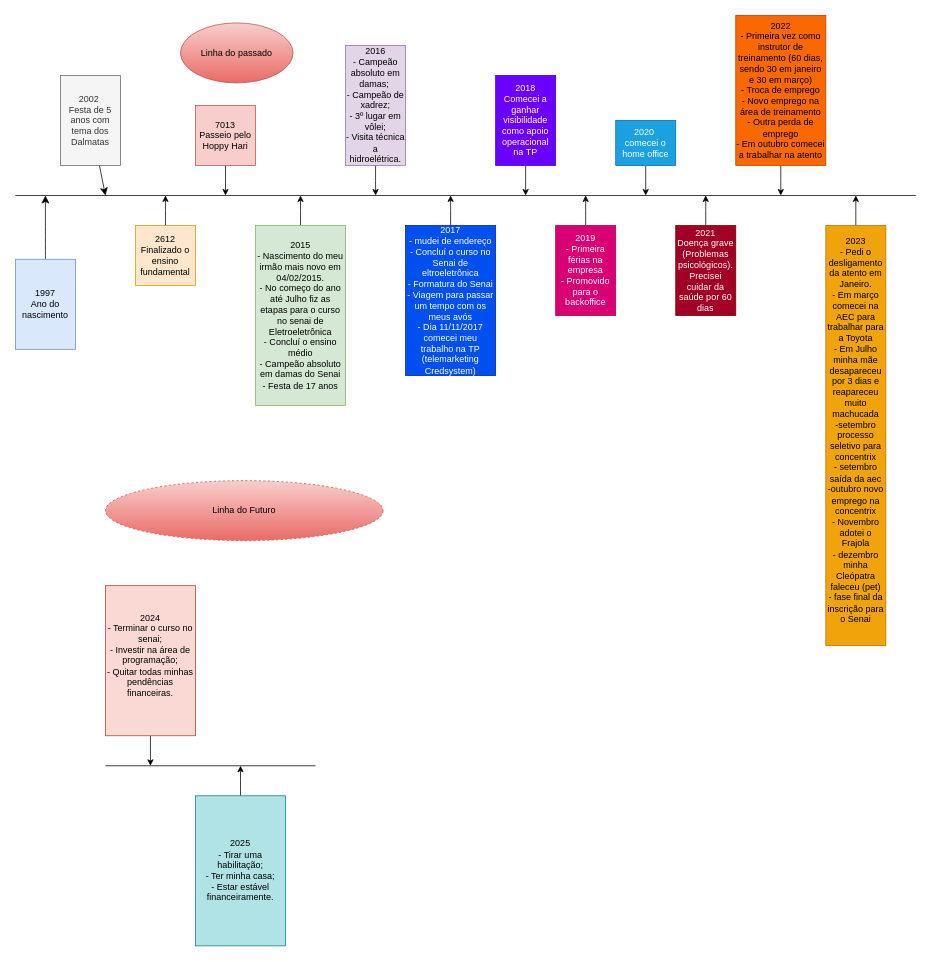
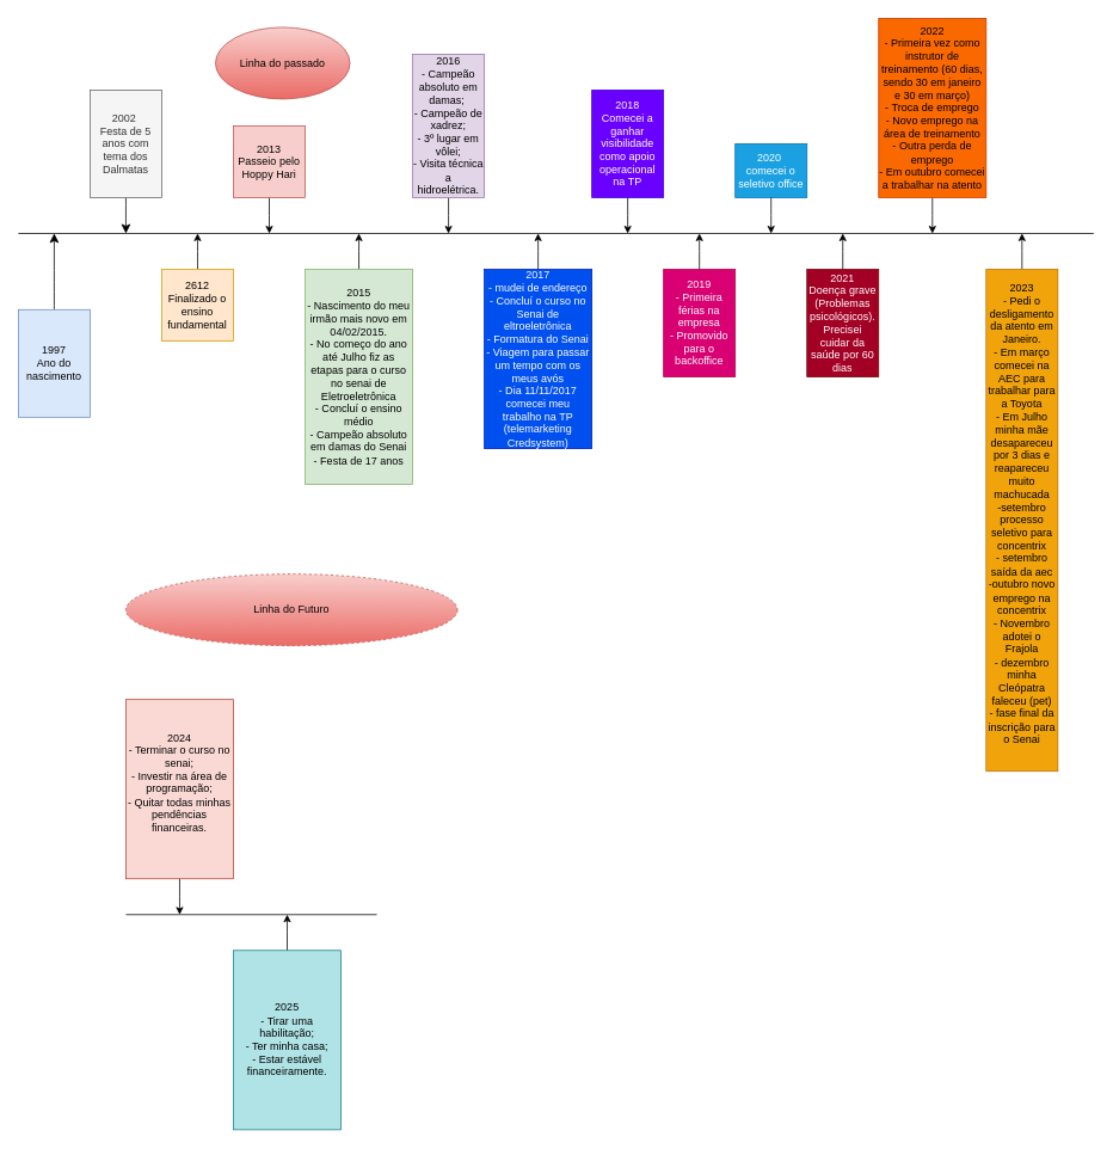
- <mxCell id="6" value="2002&amp;nbsp;&lt;div&gt;Festa de 5 anos com tema dos Dalmatas&lt;/div&gt;" style="rounded=0;whiteSpace=wrap;html=1;fillColor=#f5f5f5;strokeColor=#666666;fontColor=#333333;" parent="1" vertex="1"><mxGeometry x="80" y="100" width="80" height="120" as="geometry" /></mxCell>
+ <mxCell id="6" value="2002&amp;nbsp;&lt;div&gt;Festa de 5 anos com tema dos Dalmatas&lt;/div&gt;" style="rounded=0;whiteSpace=wrap;html=1;fillColor=#f5f5f5;strokeColor=#666666;fontColor=#333333;" parent="1" vertex="1"><mxGeometry x="100" y="100" width="80" height="120" as="geometry" /></mxCell>
- <mxCell id="10" value="7013&lt;div&gt;Passeio pelo Hoppy Hari&lt;/div&gt;" style="rounded=0;whiteSpace=wrap;html=1;fillColor=#f8cecc;strokeColor=#b85450;" parent="1" vertex="1"><mxGeometry x="260" y="140" width="80" height="80" as="geometry" /></mxCell>
+ <mxCell id="10" value="2013&lt;div&gt;Passeio pelo Hoppy Hari&lt;/div&gt;" style="rounded=0;whiteSpace=wrap;html=1;fillColor=#f8cecc;strokeColor=#b85450;" parent="1" vertex="1"><mxGeometry x="260" y="140" width="80" height="80" as="geometry" /></mxCell>
- <mxCell id="22" value="2020&amp;nbsp;&lt;div&gt;comecei o home office&lt;/div&gt;" style="rounded=0;whiteSpace=wrap;html=1;fillColor=#1ba1e2;fontColor=#ffffff;strokeColor=#006EAF;" parent="1" vertex="1"><mxGeometry x="820" y="160" width="80" height="60" as="geometry" /></mxCell>
+ <mxCell id="22" value="2020&amp;nbsp;&lt;div&gt;comecei o seletivo office&lt;/div&gt;" style="rounded=0;whiteSpace=wrap;html=1;fillColor=#1ba1e2;fontColor=#ffffff;strokeColor=#006EAF;" parent="1" vertex="1"><mxGeometry x="820" y="160" width="80" height="60" as="geometry" /></mxCell>
